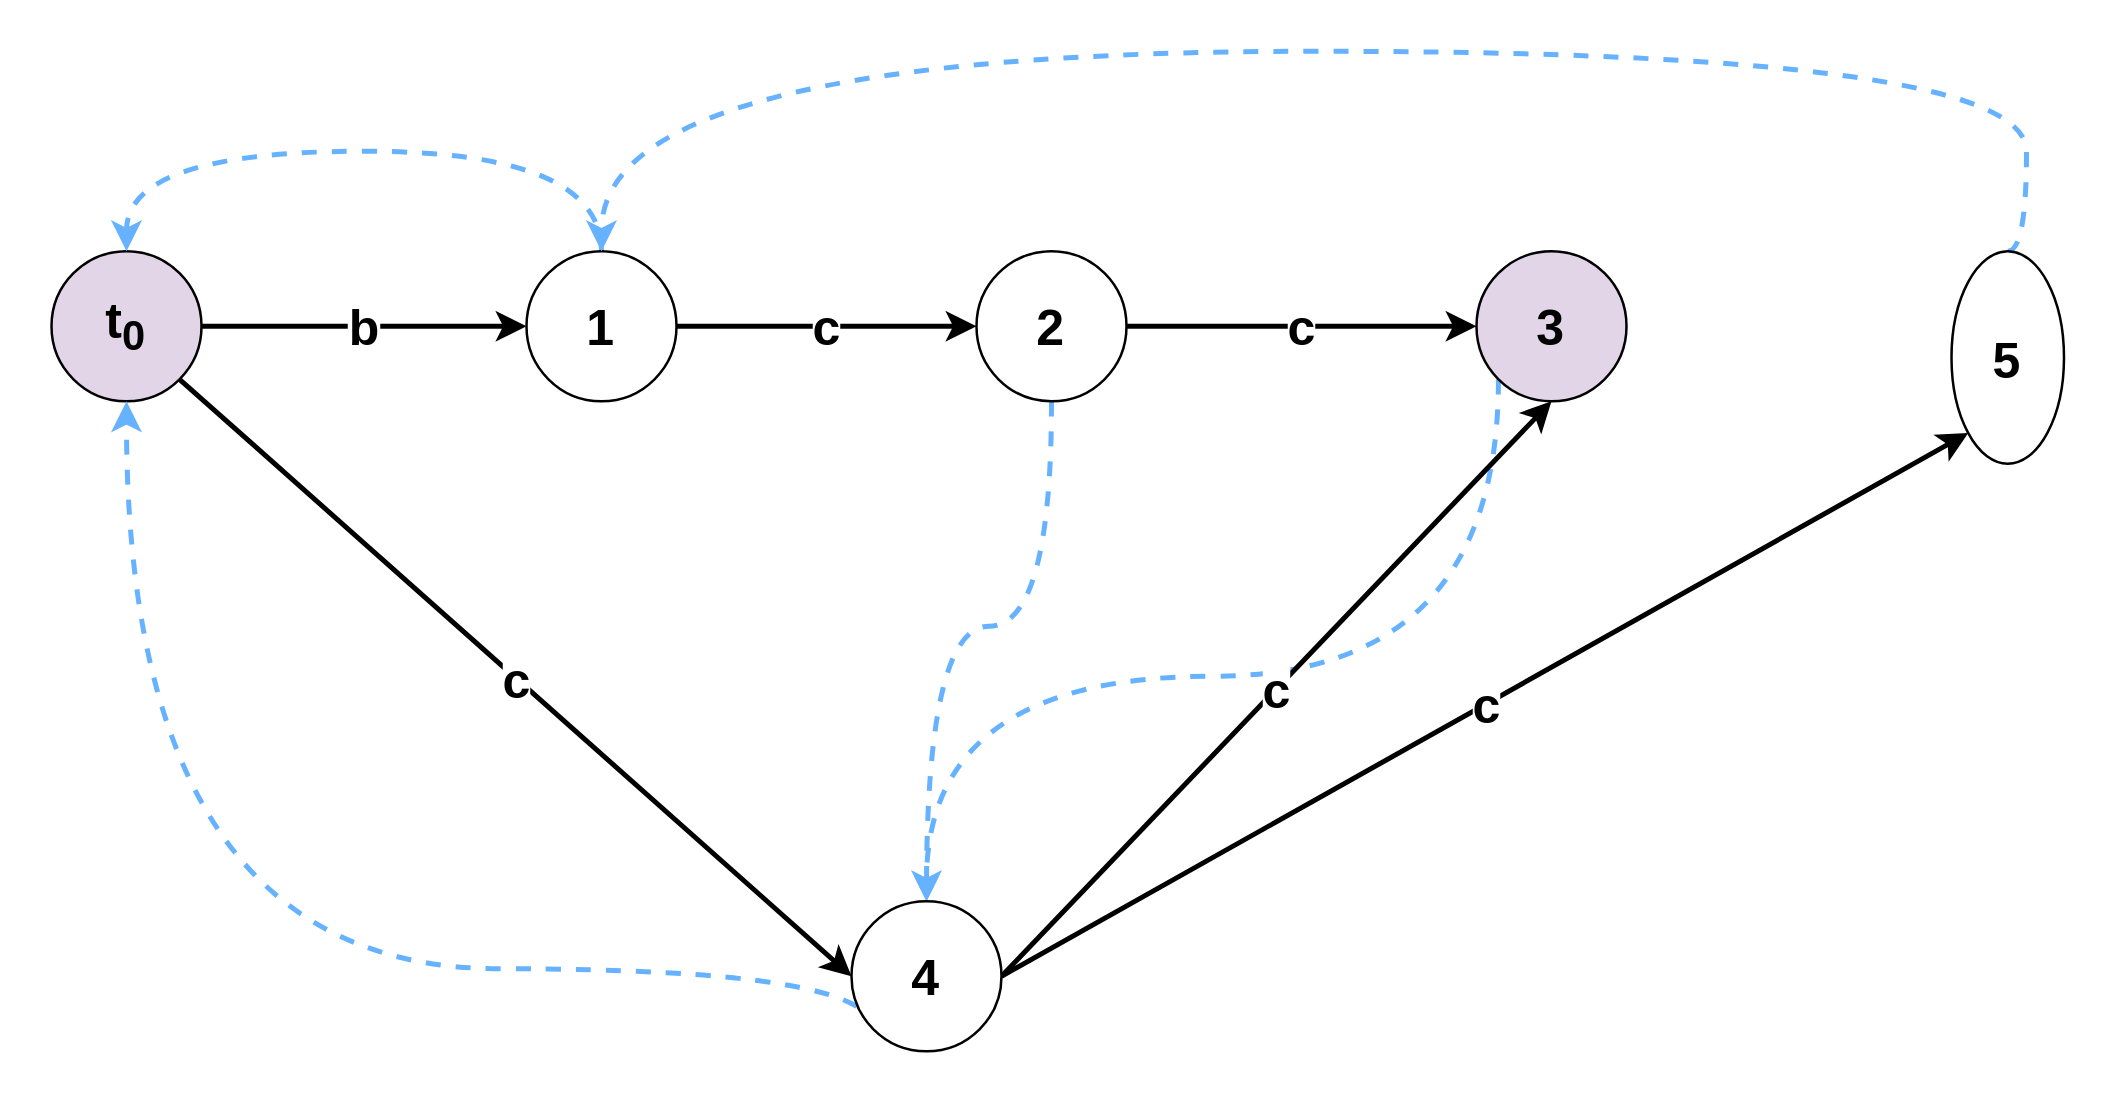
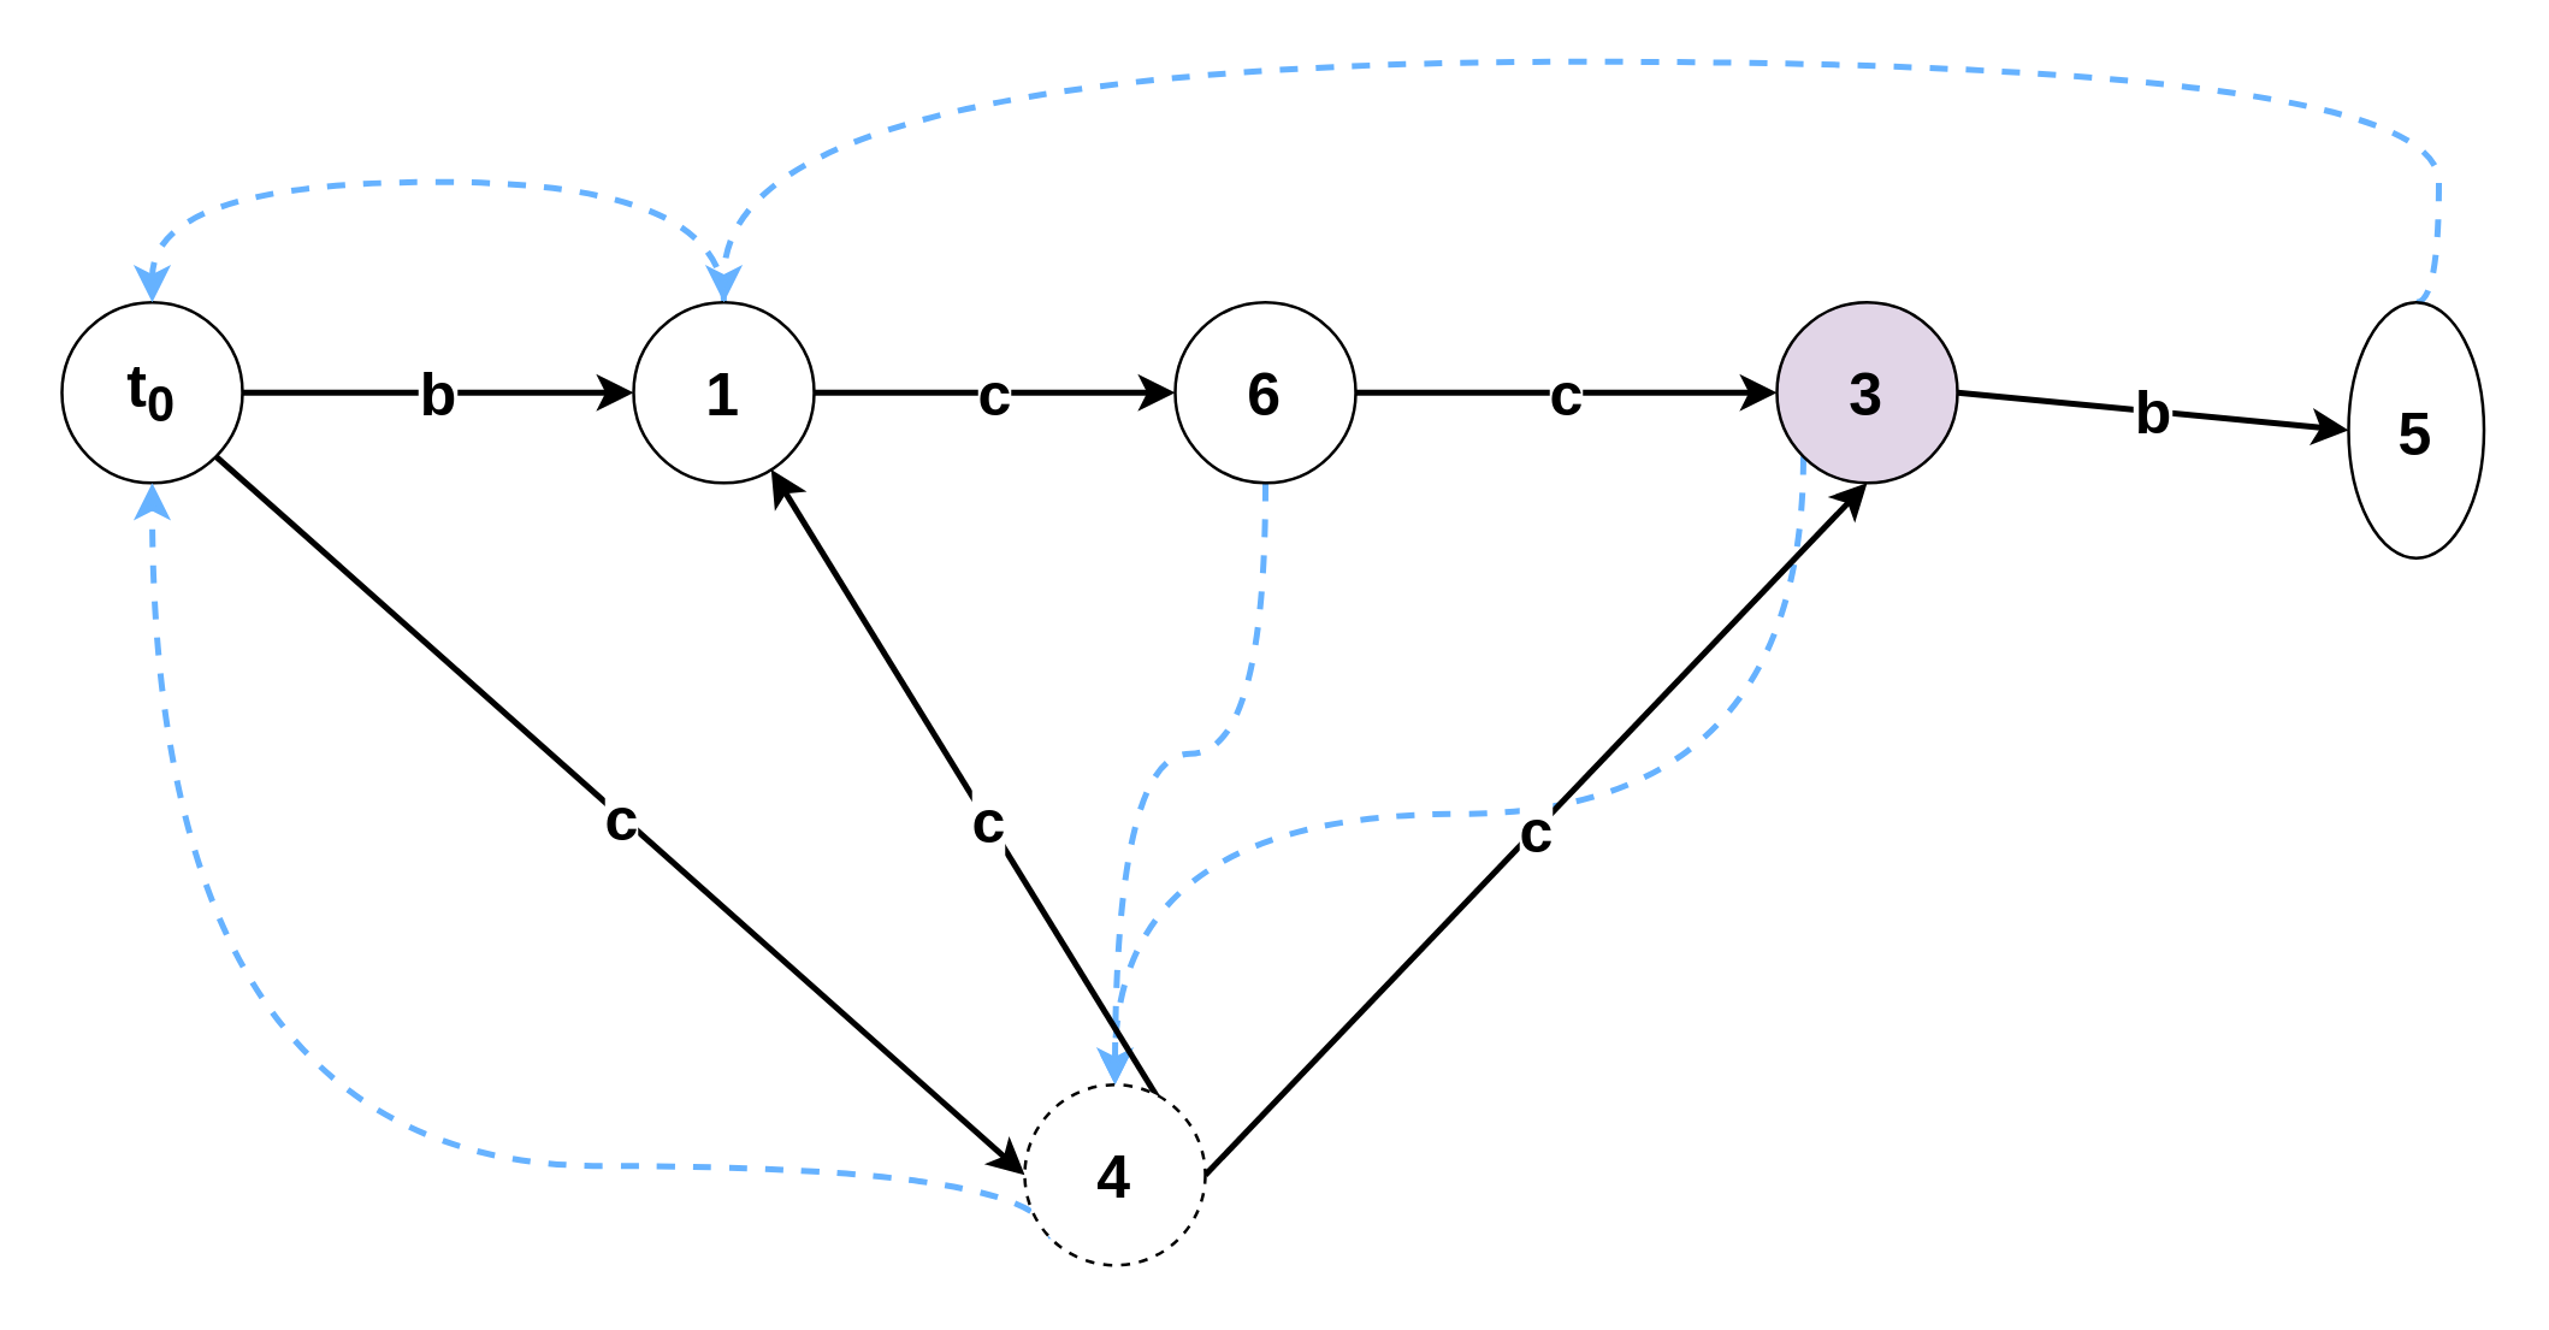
- <mxCell id="4" value="t&lt;sub&gt;0&lt;/sub&gt;" style="ellipse;whiteSpace=wrap;html=1;fontSize=20;fontStyle=1;fillColor=#e1d5e7;" parent="1" vertex="1"><mxGeometry x="20" y="100" width="60" height="60" as="geometry" /></mxCell>
+ <mxCell id="4" value="t&lt;sub&gt;0&lt;/sub&gt;" style="ellipse;whiteSpace=wrap;html=1;fontSize=20;fontStyle=1" parent="1" vertex="1"><mxGeometry x="20" y="100" width="60" height="60" as="geometry" /></mxCell>
- <mxCell id="10" value="2" style="ellipse;whiteSpace=wrap;html=1;fontSize=20;fontStyle=1" parent="1" vertex="1"><mxGeometry x="390" y="100" width="60" height="60" as="geometry" /></mxCell>
+ <mxCell id="10" value="6" style="ellipse;whiteSpace=wrap;html=1;fontSize=20;fontStyle=1" parent="1" vertex="1"><mxGeometry x="390" y="100" width="60" height="60" as="geometry" /></mxCell>
+ <mxCell id="11" value="b" style="edgeStyle=none;rounded=0;orthogonalLoop=1;jettySize=auto;html=1;exitX=1;exitY=0.5;exitDx=0;exitDy=0;entryX=0;entryY=0.5;entryDx=0;entryDy=0;strokeWidth=2;fontSize=20;fontStyle=1" parent="1" source="13" target="15" edge="1"><mxGeometry relative="1" as="geometry" /></mxCell>
- <mxCell id="16" value="c" style="edgeStyle=none;rounded=0;orthogonalLoop=1;jettySize=auto;html=1;exitX=1;exitY=0.5;exitDx=0;exitDy=0;entryX=0;entryY=1;entryDx=0;entryDy=0;strokeWidth=2;fontSize=20;fontStyle=1" parent="1" source="19" target="15" edge="1"><mxGeometry relative="1" as="geometry" /></mxCell>
+ <mxCell id="16" value="c" style="edgeStyle=none;rounded=0;orthogonalLoop=1;jettySize=auto;html=1;exitX=1;exitY=0.5;exitDx=0;exitDy=0;strokeWidth=2;fontSize=20;fontStyle=1;" parent="1" source="19" target="7" edge="1"><mxGeometry relative="1" as="geometry" /></mxCell>
- <mxCell id="19" value="4" style="ellipse;whiteSpace=wrap;html=1;fontSize=20;fontStyle=1" parent="1" vertex="1"><mxGeometry x="340" y="360" width="60" height="60" as="geometry" /></mxCell>
+ <mxCell id="19" value="4" style="ellipse;whiteSpace=wrap;html=1;fontSize=20;fontStyle=1;dashed=1;" parent="1" vertex="1"><mxGeometry x="340" y="360" width="60" height="60" as="geometry" /></mxCell>
